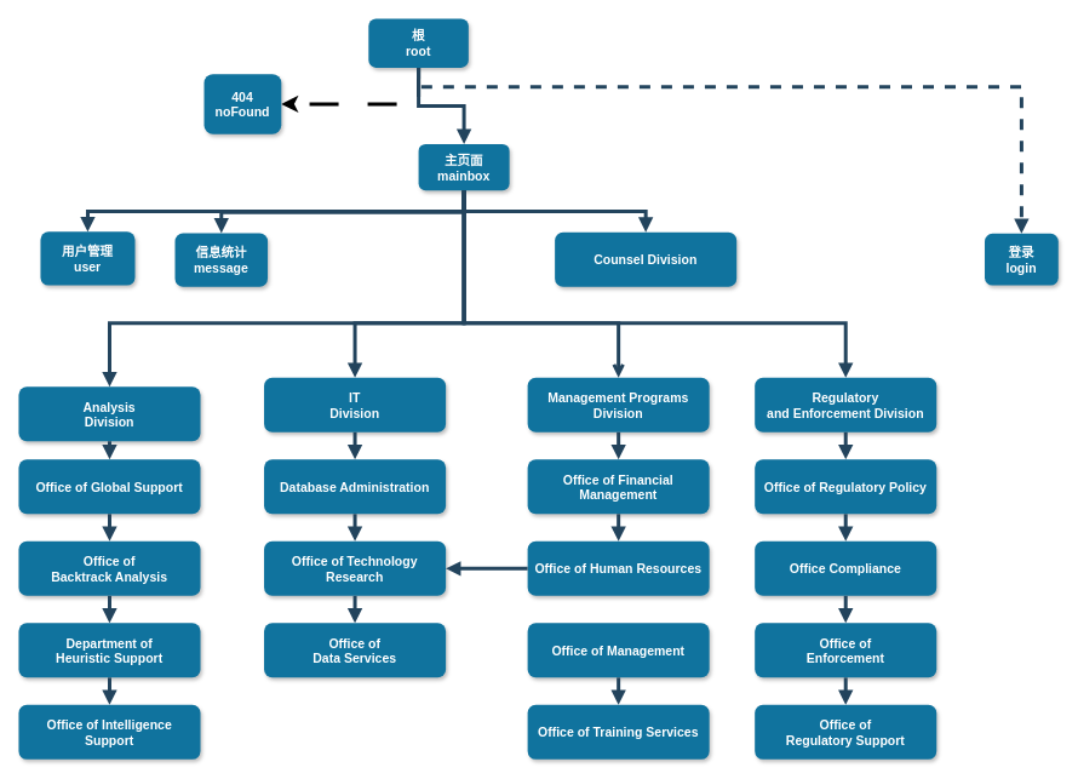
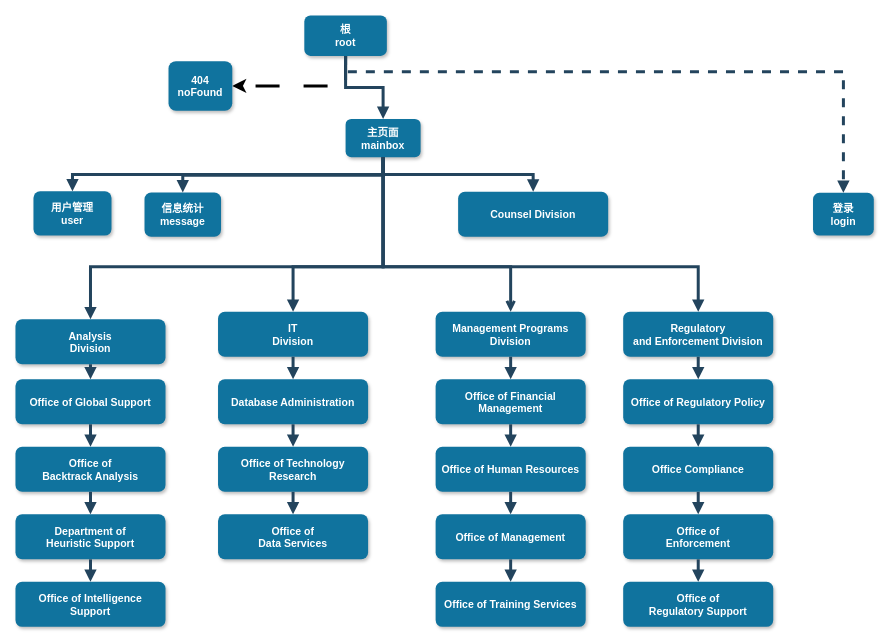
- <mxCell id="44" value="" style="edgeStyle=elbowEdgeStyle;elbow=vertical;strokeWidth=4;endArrow=block;endFill=1;fontStyle=1;strokeColor=#23445D;rounded=0;" edge="1" parent="1" source="20" target="16"><mxGeometry x="72" y="185.5" width="100" height="100" as="geometry"><mxPoint x="-190" y="85" as="sourcePoint" /><mxPoint x="-90" as="targetPoint" y="-15" /></mxGeometry></mxCell>
+ <mxCell id="44" value="" style="edgeStyle=elbowEdgeStyle;elbow=vertical;strokeWidth=4;endArrow=block;endFill=1;fontStyle=1;strokeColor=#23445D;rounded=0;" edge="1" parent="1" source="20" target="21"><mxGeometry x="72" y="185.5" width="100" height="100" as="geometry"><mxPoint x="-190" y="85" as="sourcePoint" /><mxPoint x="-90" as="targetPoint" y="-15" /></mxGeometry></mxCell>
